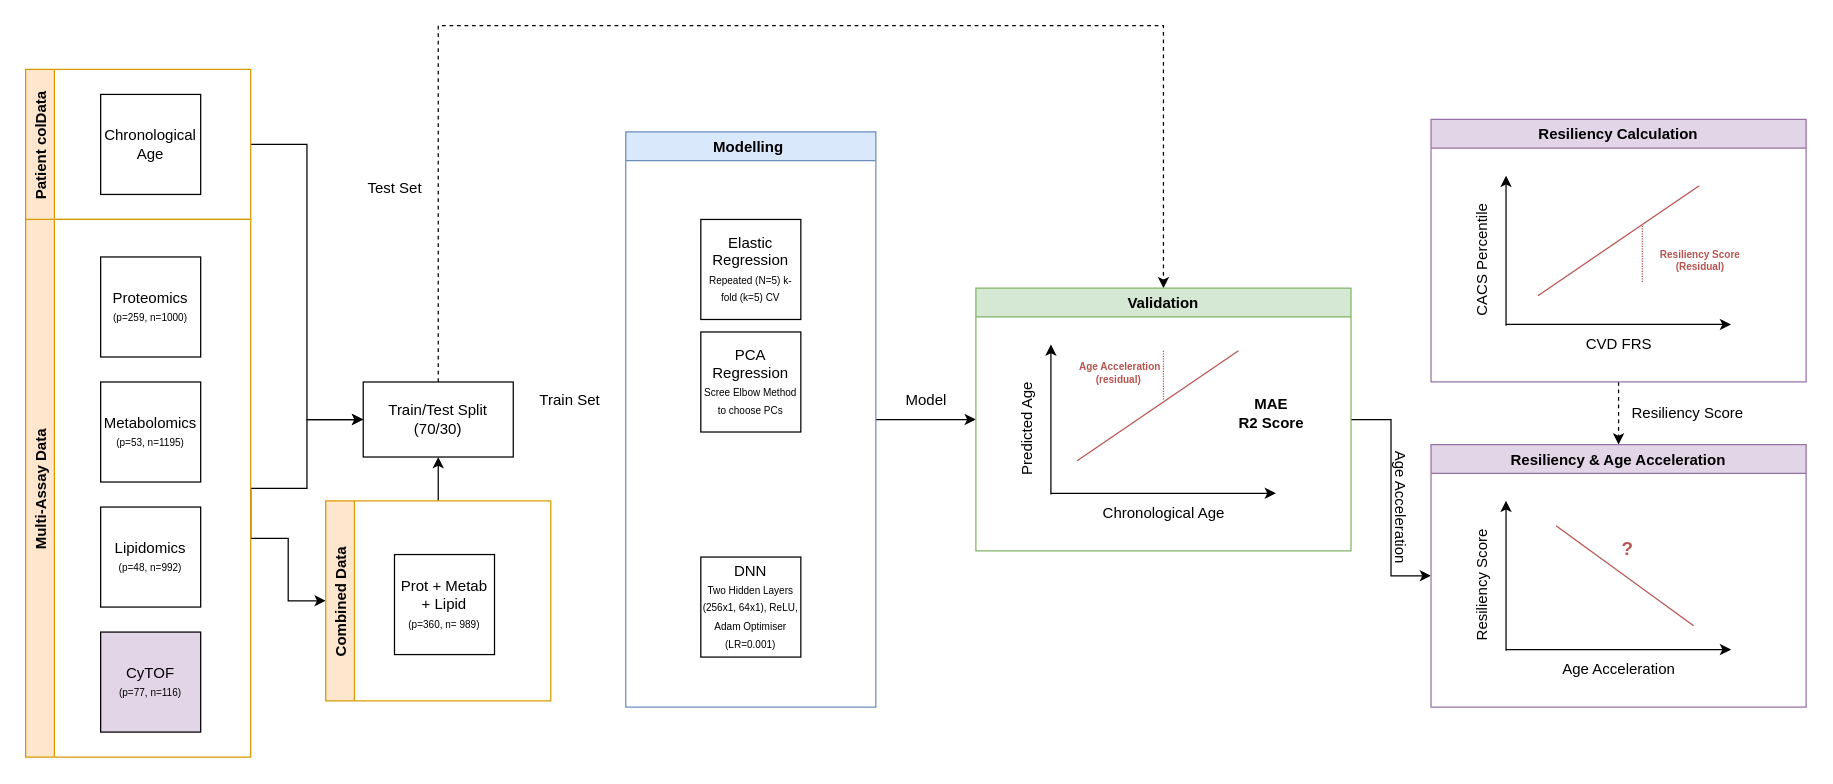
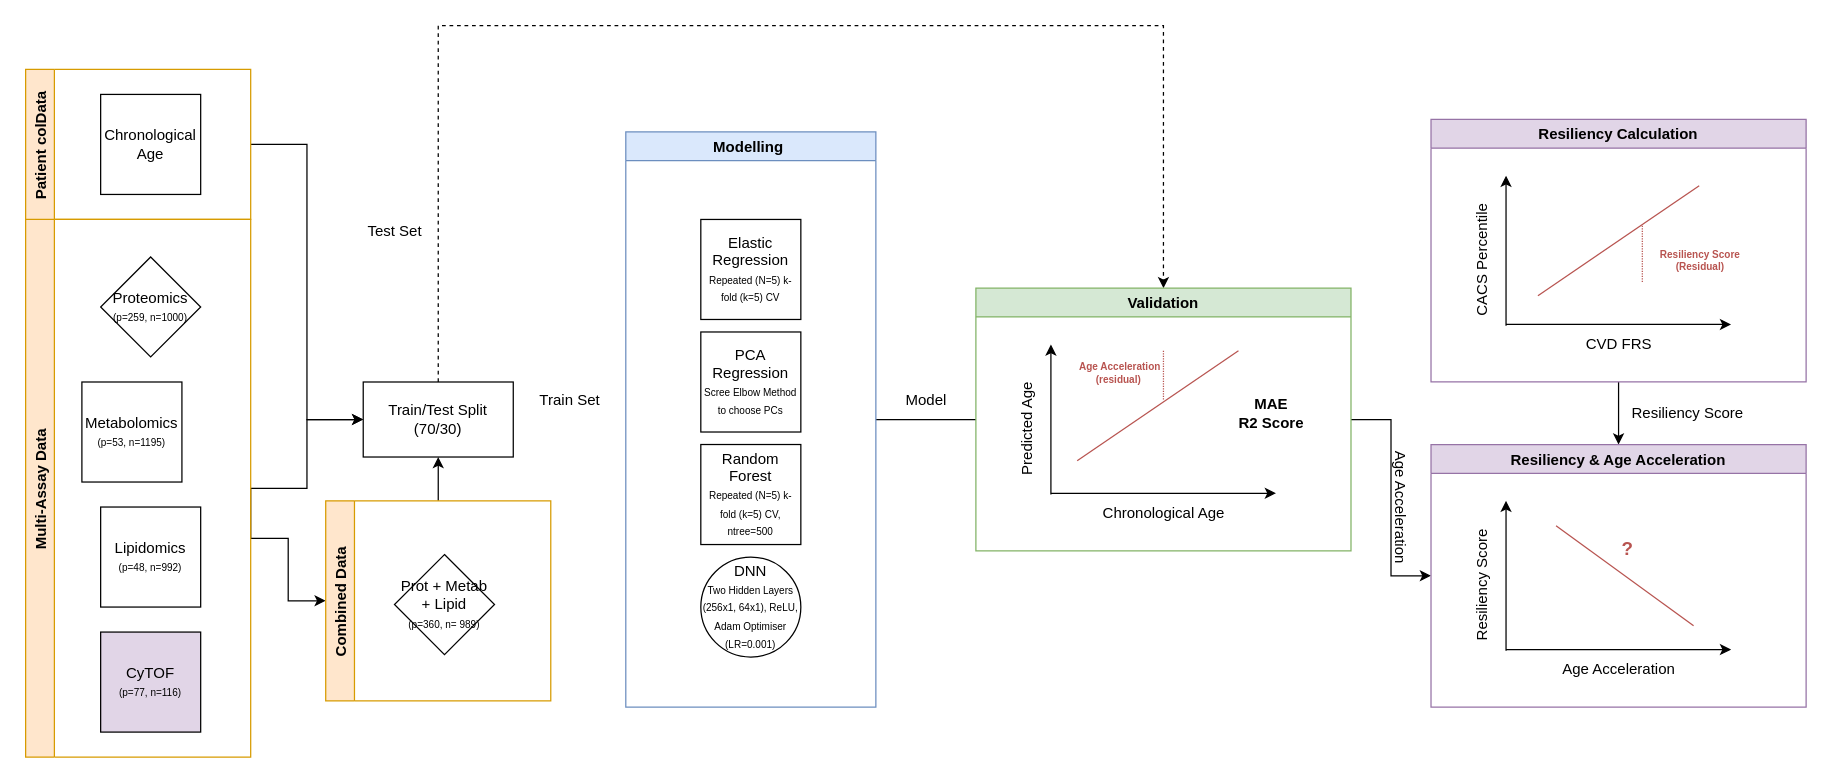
- <mxCell id="41" value="Test Set" style="text;html=1;align=center;verticalAlign=middle;resizable=0;points=[];autosize=1;strokeColor=none;fillColor=none;" parent="1" vertex="1"><mxGeometry x="280" y="135" width="70" height="30" as="geometry" /></mxCell>
+ <mxCell id="41" value="Test Set" style="text;html=1;align=center;verticalAlign=middle;resizable=0;points=[];autosize=1;strokeColor=none;fillColor=none;" parent="1" vertex="1"><mxGeometry x="280" y="170" width="70" height="30" as="geometry" /></mxCell>
- <mxCell id="2" value="Proteomics&lt;br&gt;&lt;font style=&quot;font-size: 8px;&quot;&gt;(p=259, n=1000)&lt;/font&gt;" style="whiteSpace=wrap;html=1;aspect=fixed;" parent="1" vertex="1"><mxGeometry x="80" y="205" width="80" height="80" as="geometry" /></mxCell>
+ <mxCell id="2" value="Proteomics&lt;br&gt;&lt;font style=&quot;font-size: 8px;&quot;&gt;(p=259, n=1000)&lt;/font&gt;" style="rhombus;whiteSpace=wrap;html=1;aspect=fixed;" parent="1" vertex="1"><mxGeometry x="80" y="205" width="80" height="80" as="geometry" /></mxCell>
- <mxCell id="43" style="edgeStyle=orthogonalEdgeStyle;rounded=0;jumpSize=8;orthogonalLoop=1;jettySize=auto;html=1;strokeWidth=1;fontSize=8;fontColor=#000000;startSize=6;dashed=1;" parent="1" source="44" target="62" edge="1"><mxGeometry relative="1" as="geometry"><Array as="points"><mxPoint x="1294" y="320" /><mxPoint x="1294" y="320" /></Array></mxGeometry></mxCell>
+ <mxCell id="43" style="edgeStyle=orthogonalEdgeStyle;rounded=0;jumpSize=8;orthogonalLoop=1;jettySize=auto;html=1;strokeWidth=1;fontSize=8;fontColor=#000000;startSize=6;" parent="1" source="44" target="62" edge="1"><mxGeometry relative="1" as="geometry"><Array as="points"><mxPoint x="1294" y="320" /><mxPoint x="1294" y="320" /></Array></mxGeometry></mxCell>
- <mxCell id="6" style="edgeStyle=orthogonalEdgeStyle;rounded=0;orthogonalLoop=1;jettySize=auto;html=1;exitX=1;exitY=0.5;exitDx=0;exitDy=0;entryX=0;entryY=0.5;entryDx=0;entryDy=0;" parent="1" source="7" target="21" edge="1"><mxGeometry relative="1" as="geometry" /></mxCell>
+ <mxCell id="6" style="edgeStyle=orthogonalEdgeStyle;rounded=0;orthogonalLoop=1;jettySize=auto;html=1;exitX=1;exitY=0.5;exitDx=0;exitDy=0;entryX=0;entryY=0.5;entryDx=0;entryDy=0;endArrow=none;" parent="1" source="7" target="21" edge="1"><mxGeometry relative="1" as="geometry" /></mxCell>
- <mxCell id="3" value="Metabolomics&lt;br&gt;&lt;span style=&quot;font-size: 8px;&quot;&gt;(p=53, n=1195)&lt;/span&gt;" style="whiteSpace=wrap;html=1;aspect=fixed;" parent="1" vertex="1"><mxGeometry x="80" y="305" width="80" height="80" as="geometry" /></mxCell>
+ <mxCell id="3" value="Metabolomics&lt;br&gt;&lt;span style=&quot;font-size: 8px;&quot;&gt;(p=53, n=1195)&lt;/span&gt;" style="whiteSpace=wrap;html=1;aspect=fixed;" parent="1" vertex="1"><mxGeometry x="65" y="305" width="80" height="80" as="geometry" /></mxCell>
+ <mxCell id="9" value="Random Forest&lt;br&gt;&lt;span style=&quot;font-size: 8px;&quot;&gt;Repeated (N=5) k-fold (k=5) CV, ntree=500&lt;/span&gt;" style="whiteSpace=wrap;html=1;aspect=fixed;" parent="7" vertex="1"><mxGeometry x="60" y="250" width="80" height="80" as="geometry" /></mxCell>
- <mxCell id="83" value="Prot + Metab + Lipid&lt;br&gt;&lt;span style=&quot;font-size: 8px;&quot;&gt;(p=360, n= 989)&lt;/span&gt;" style="whiteSpace=wrap;html=1;aspect=fixed;" vertex="1" parent="82"><mxGeometry x="55" y="43" width="80" height="80" as="geometry" /></mxCell>
+ <mxCell id="83" value="Prot + Metab + Lipid&lt;br&gt;&lt;span style=&quot;font-size: 8px;&quot;&gt;(p=360, n= 989)&lt;/span&gt;" style="rhombus;whiteSpace=wrap;html=1;aspect=fixed;" vertex="1" parent="82"><mxGeometry x="55" y="43" width="80" height="80" as="geometry" /></mxCell>
- <mxCell id="11" value="DNN&lt;br&gt;&lt;span style=&quot;font-size: 8px;&quot;&gt;Two Hidden Layers (256x1, 64x1), ReLU, Adam Optimiser (LR=0.001)&lt;/span&gt;" style="whiteSpace=wrap;html=1;aspect=fixed;" parent="7" vertex="1"><mxGeometry x="60" y="340" width="80" height="80" as="geometry" /></mxCell>
+ <mxCell id="11" value="DNN&lt;br&gt;&lt;span style=&quot;font-size: 8px;&quot;&gt;Two Hidden Layers (256x1, 64x1), ReLU, Adam Optimiser (LR=0.001)&lt;/span&gt;" style="ellipse;whiteSpace=wrap;html=1;aspect=fixed;" parent="7" vertex="1"><mxGeometry x="60" y="340" width="80" height="80" as="geometry" /></mxCell>
